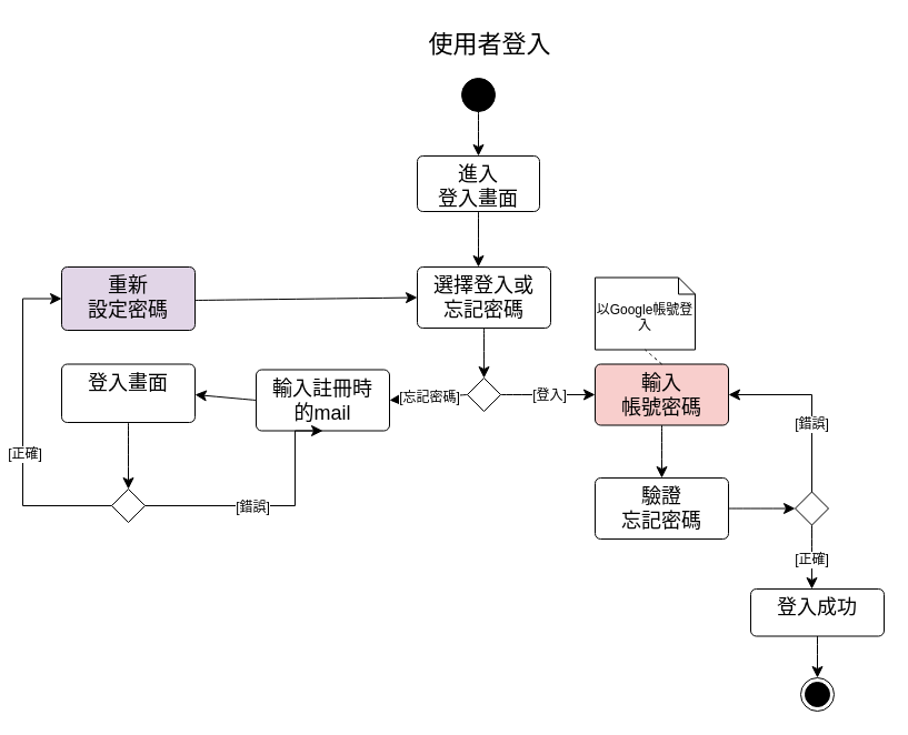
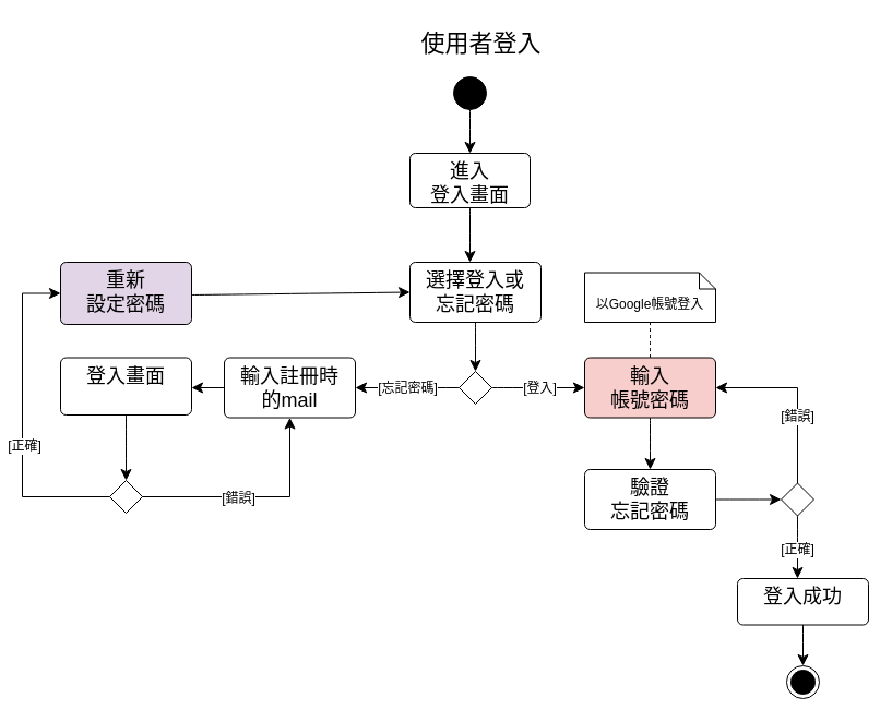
- <mxCell id="37" value="&lt;div&gt;以Google帳號登入&lt;/div&gt;" style="shape=note2;boundedLbl=1;whiteSpace=wrap;html=1;size=15;verticalAlign=top;align=center;" vertex="1" parent="1"><mxGeometry x="535" y="249.5" width="90" height="65" as="geometry" /></mxCell>
+ <mxCell id="37" value="&lt;div&gt;以Google帳號登入&lt;/div&gt;" style="shape=note2;boundedLbl=1;whiteSpace=wrap;html=1;size=15;verticalAlign=top;align=center;" vertex="1" parent="1"><mxGeometry x="535" y="249.5" width="120" height="45.5" as="geometry" /></mxCell>
- <mxCell id="12" value="&lt;span style=&quot;font-size: 18px;&quot;&gt;輸入註冊時&lt;/span&gt;&lt;div&gt;&lt;span style=&quot;font-size: 18px;&quot;&gt;的mail&lt;/span&gt;&lt;/div&gt;" style="html=1;align=center;verticalAlign=top;rounded=1;absoluteArcSize=1;arcSize=10;dashed=0;whiteSpace=wrap;" vertex="1" parent="1"><mxGeometry x="230" y="332.5" width="120" height="55" as="geometry" /></mxCell>
+ <mxCell id="12" value="&lt;span style=&quot;font-size: 18px;&quot;&gt;輸入註冊時&lt;/span&gt;&lt;div&gt;&lt;span style=&quot;font-size: 18px;&quot;&gt;的mail&lt;/span&gt;&lt;/div&gt;" style="html=1;align=center;verticalAlign=top;rounded=1;absoluteArcSize=1;arcSize=10;dashed=0;whiteSpace=wrap;" vertex="1" parent="1"><mxGeometry x="205" y="327.5" width="120" height="55" as="geometry" /></mxCell>
